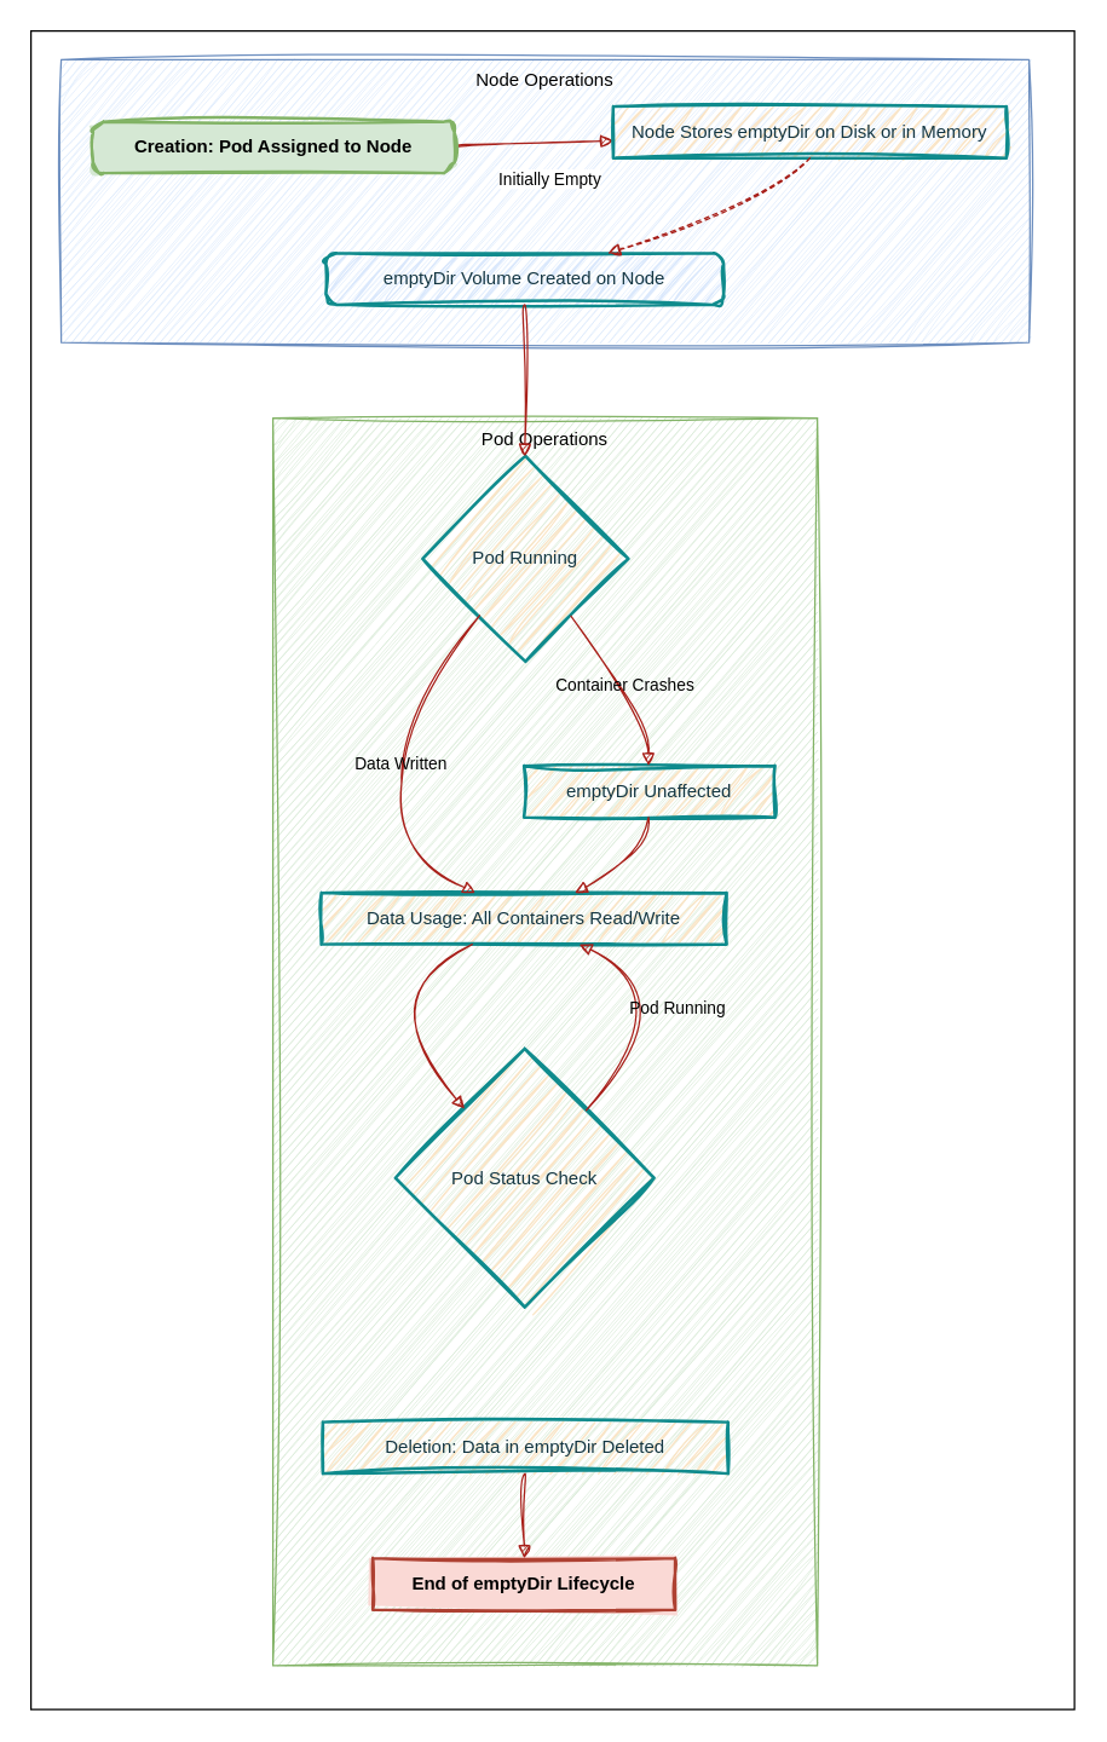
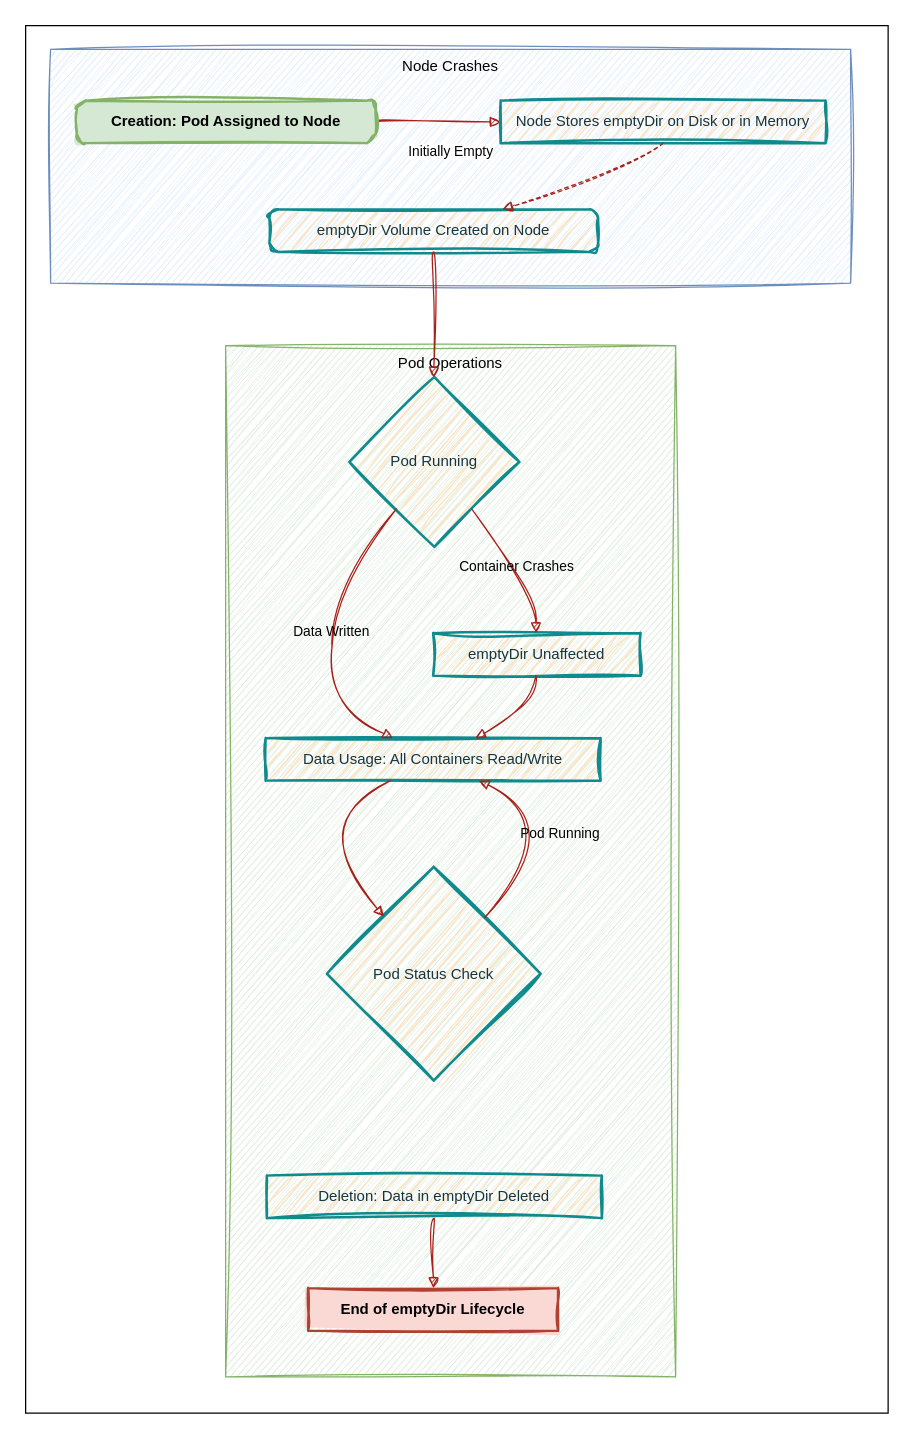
- <mxCell id="9" value="Node Operations" style="whiteSpace=wrap;strokeWidth=1;verticalAlign=top;labelBackgroundColor=none;fillColor=#dae8fc;strokeColor=#6c8ebf;sketch=1;curveFitting=1;jiggle=2;" vertex="1" parent="1"><mxGeometry x="40" y="39" width="640" height="187" as="geometry" /></mxCell>
+ <mxCell id="9" value="Node Crashes" style="whiteSpace=wrap;strokeWidth=1;verticalAlign=top;labelBackgroundColor=none;fillColor=#dae8fc;strokeColor=#6c8ebf;sketch=1;curveFitting=1;jiggle=2;" vertex="1" parent="1"><mxGeometry x="40" y="39" width="640" height="187" as="geometry" /></mxCell>
- <mxCell id="14" value="Node Stores emptyDir on Disk or in Memory" style="whiteSpace=wrap;strokeWidth=2;labelBackgroundColor=none;fillColor=#FAE5C7;strokeColor=#0F8B8D;fontColor=#143642;sketch=1;curveFitting=1;jiggle=2;" vertex="1" parent="1"><mxGeometry x="405" y="70" width="260" height="34" as="geometry" /></mxCell>
+ <mxCell id="14" value="Node Stores emptyDir on Disk or in Memory" style="whiteSpace=wrap;strokeWidth=2;labelBackgroundColor=none;fillColor=#FAE5C7;strokeColor=#0F8B8D;fontColor=#143642;sketch=1;curveFitting=1;jiggle=2;" vertex="1" parent="1"><mxGeometry x="400" y="80" width="260" height="34" as="geometry" /></mxCell>
- <mxCell id="10" value="emptyDir Volume Created on Node" style="rounded=1;absoluteArcSize=1;arcSize=14;whiteSpace=wrap;strokeWidth=2;labelBackgroundColor=none;fillColor=#dae8fc;strokeColor=#0F8B8D;fontColor=#143642;sketch=1;curveFitting=1;jiggle=2;" vertex="1" parent="1"><mxGeometry x="215" y="167" width="263" height="34" as="geometry" /></mxCell>
+ <mxCell id="10" value="emptyDir Volume Created on Node" style="rounded=1;absoluteArcSize=1;arcSize=14;whiteSpace=wrap;strokeWidth=2;labelBackgroundColor=none;fillColor=#FAE5C7;strokeColor=#0F8B8D;fontColor=#143642;sketch=1;curveFitting=1;jiggle=2;" vertex="1" parent="1"><mxGeometry x="215" y="167" width="263" height="34" as="geometry" /></mxCell>
